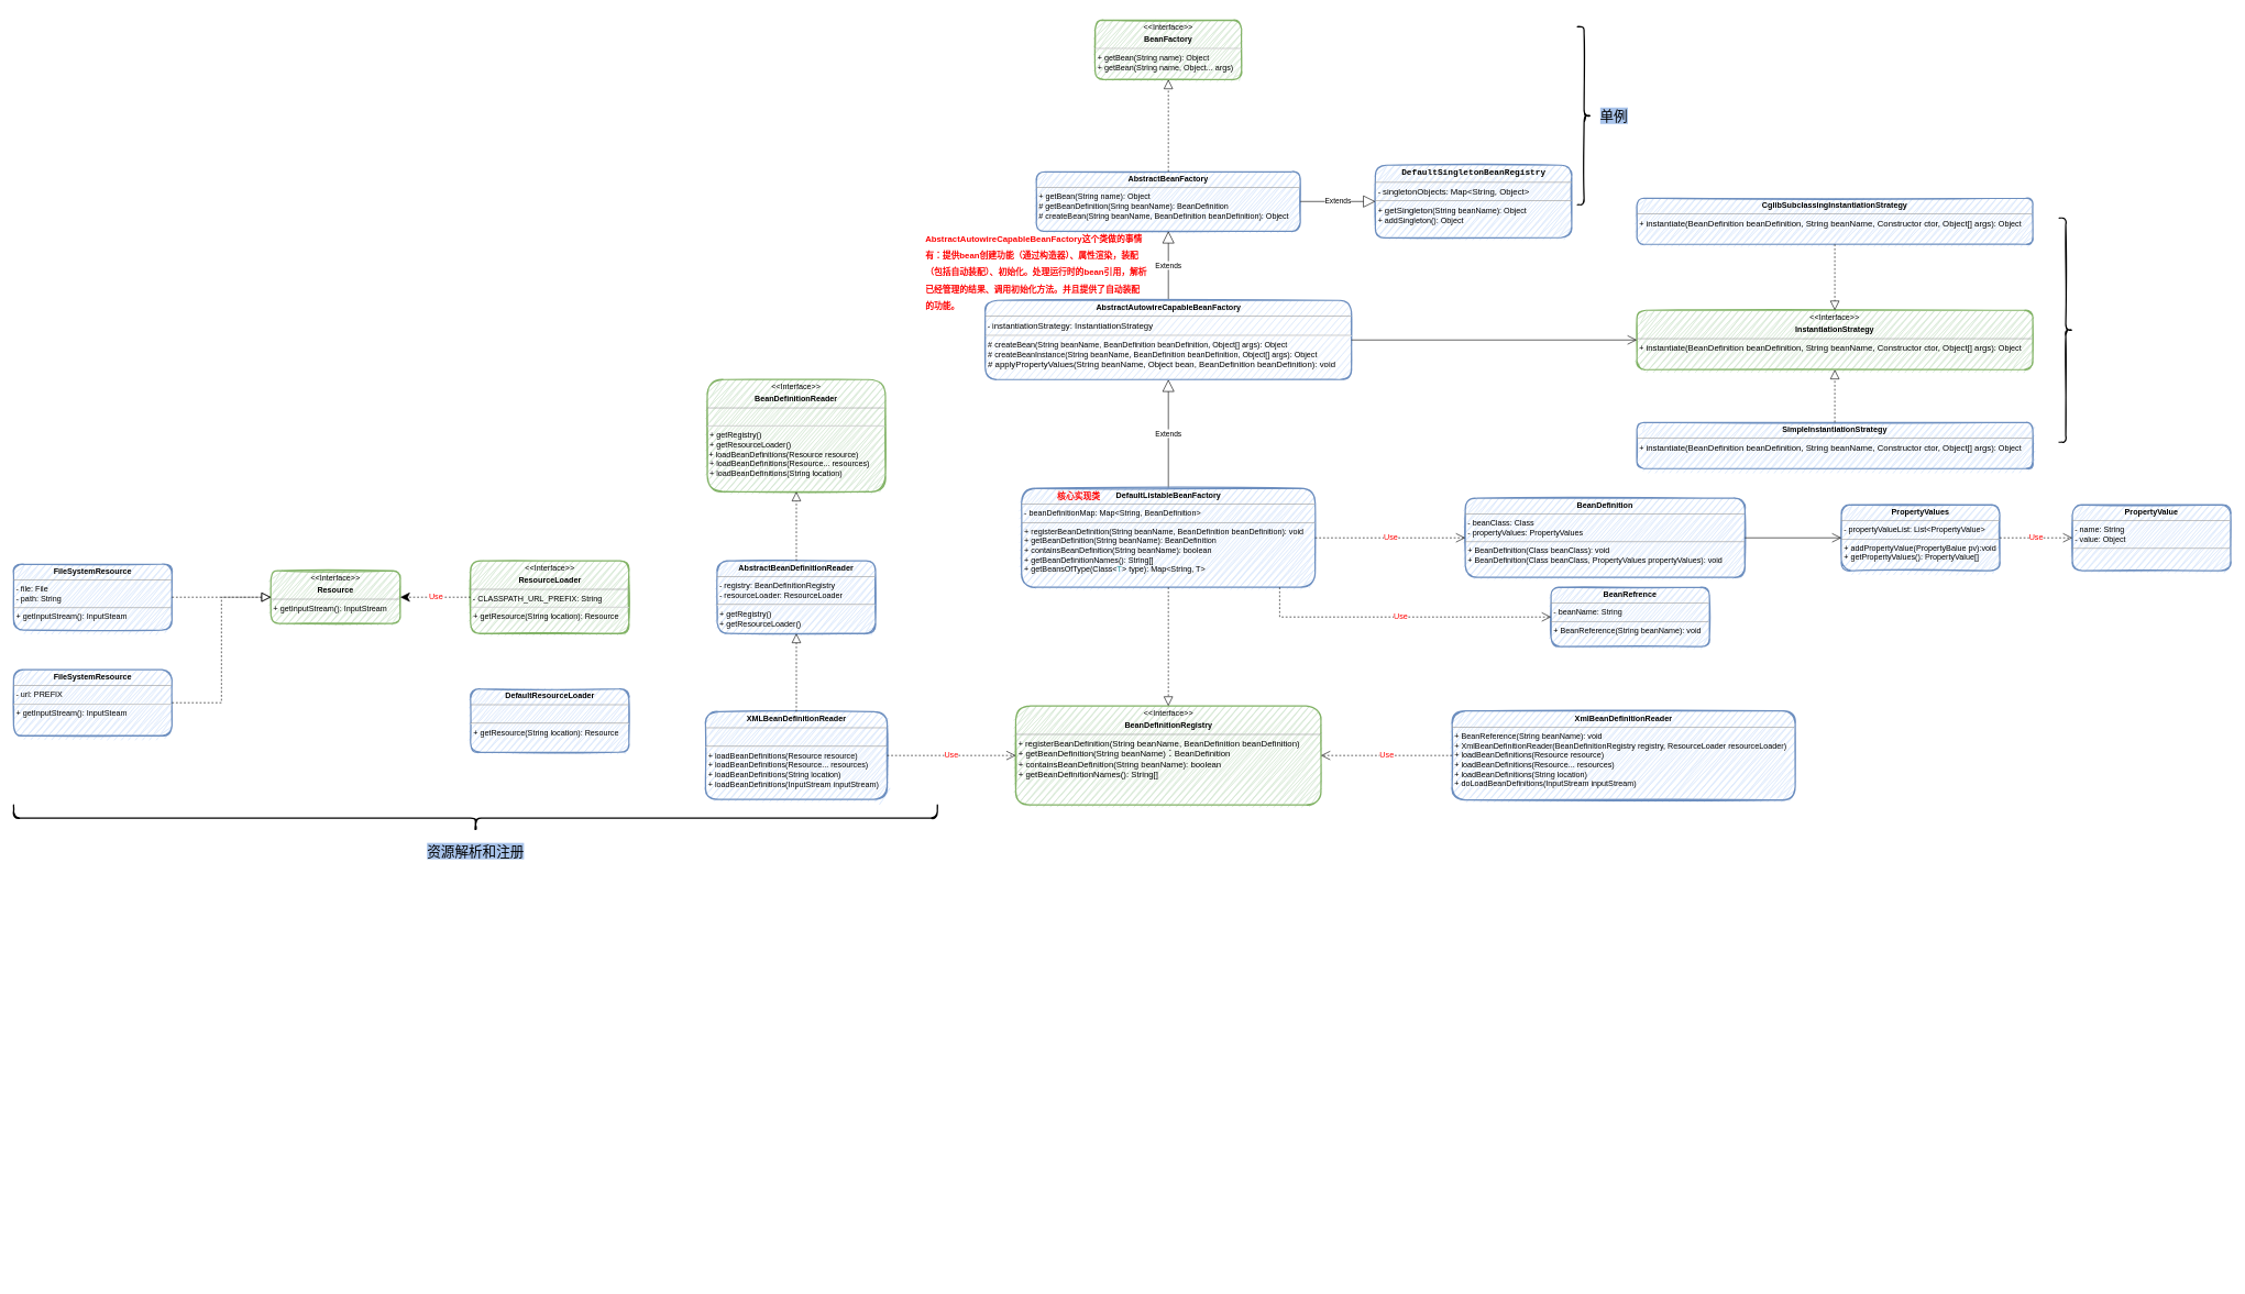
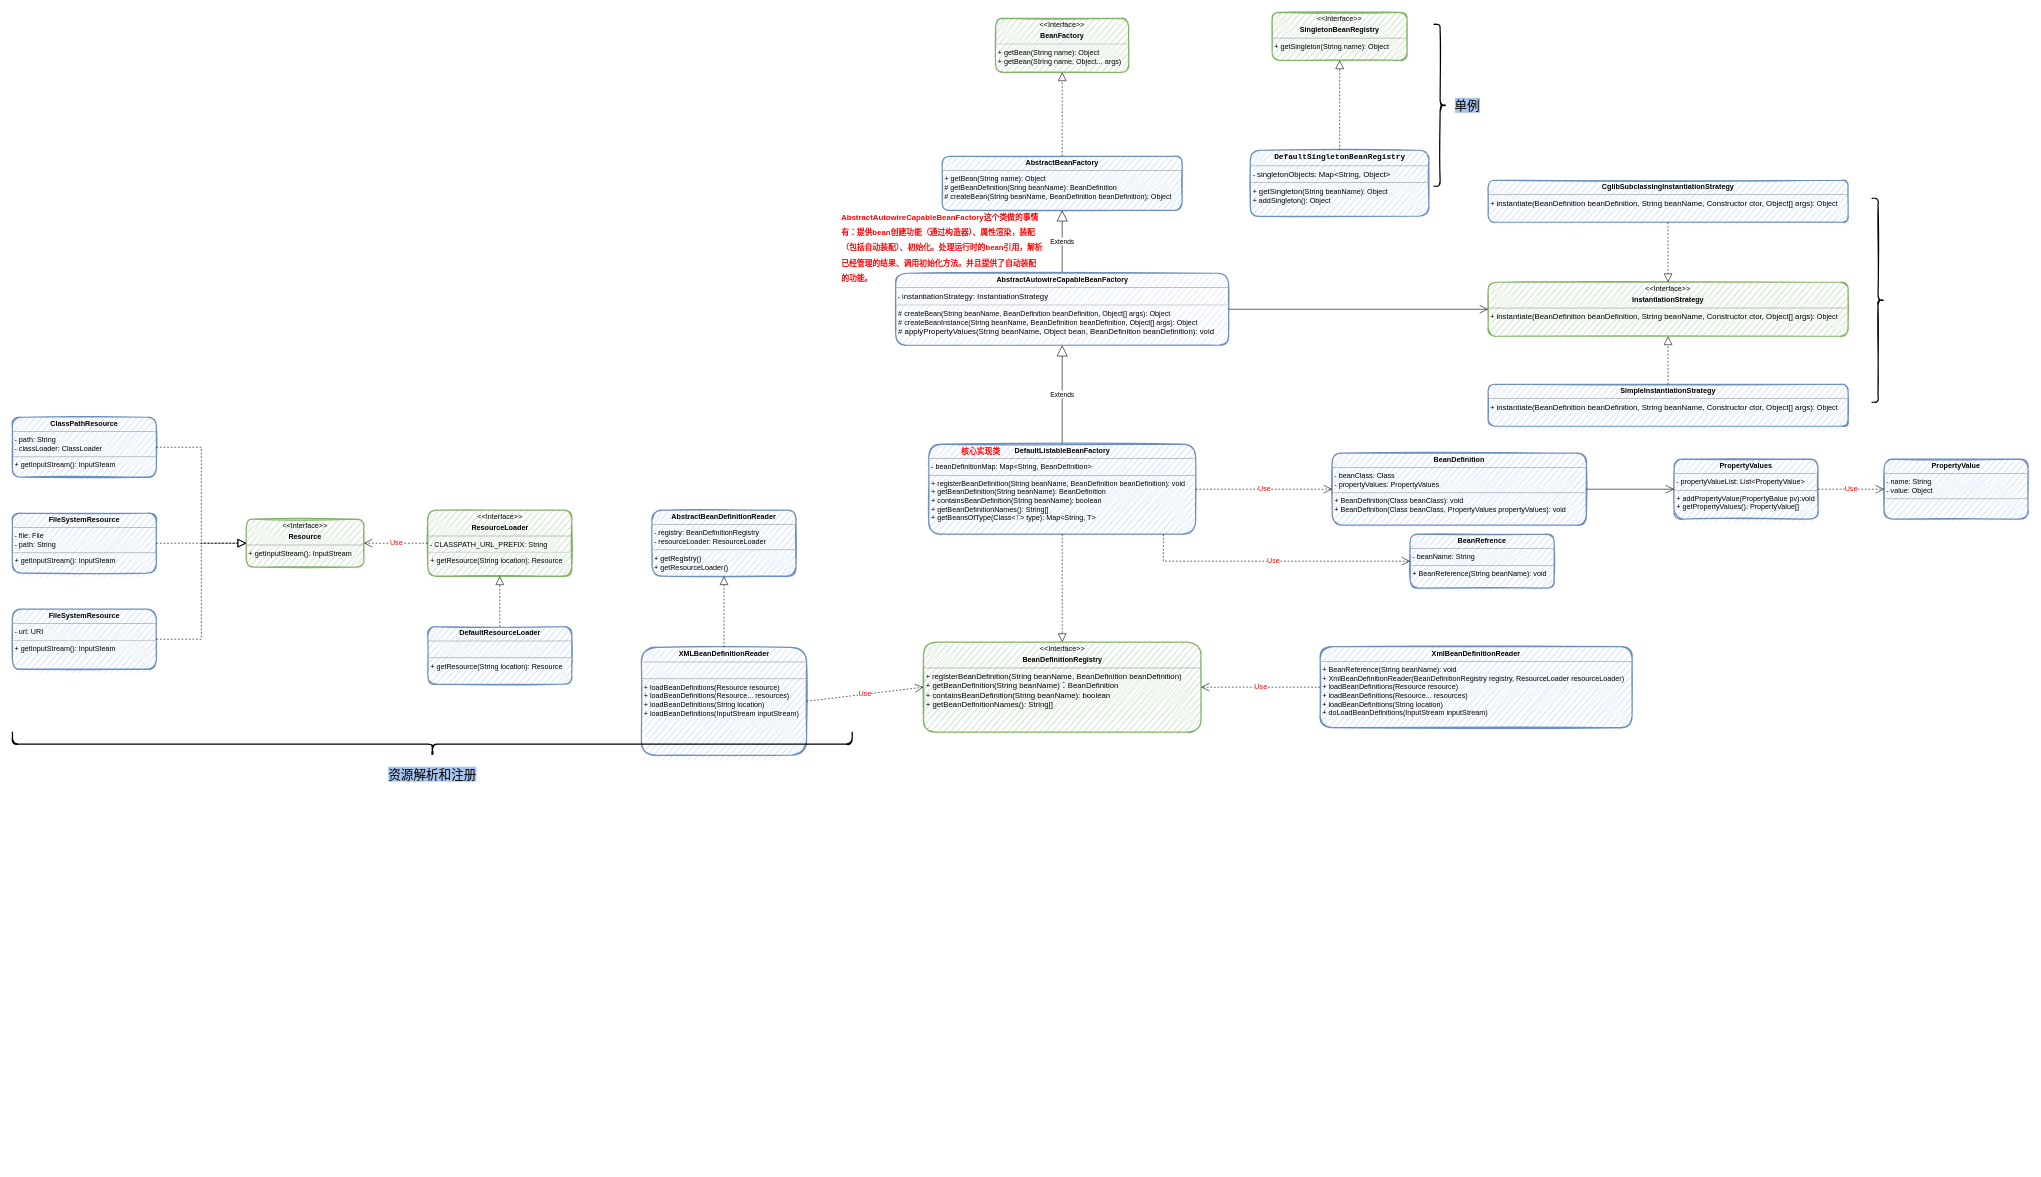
+ <mxCell id="4" value="&lt;p style=&quot;margin:0px;margin-top:4px;text-align:center;&quot;&gt;&amp;lt;&amp;lt;Interface&amp;gt;&amp;gt;&lt;/p&gt;&lt;p style=&quot;margin:0px;margin-top:4px;text-align:center;&quot;&gt;&lt;b&gt;SingletonBeanRegistry&lt;/b&gt;&lt;/p&gt;&lt;hr size=&quot;1&quot;&gt;&lt;p style=&quot;margin:0px;margin-left:4px;&quot;&gt;&lt;/p&gt;&lt;p style=&quot;margin:0px;margin-left:4px;&quot;&gt;&lt;span style=&quot;background-color: initial;&quot;&gt;+ getSingleton(String name): Object&lt;/span&gt;&lt;br&gt;&lt;/p&gt;&lt;p style=&quot;margin:0px;margin-left:4px;&quot;&gt;&lt;br&gt;&lt;/p&gt;" style="verticalAlign=top;align=left;overflow=fill;fontSize=12;fontFamily=Helvetica;html=1;rounded=1;sketch=1;fillColor=#d5e8d4;strokeColor=#82b366;strokeWidth=2;fillStyle=zigzag;" vertex="1" parent="1"><mxGeometry x="2120" y="20" width="225" height="80" as="geometry" /></mxCell>
+ <mxCell id="8" value="" style="endArrow=block;dashed=1;endFill=0;endSize=12;html=1;rounded=0;entryX=0.5;entryY=1;entryDx=0;entryDy=0;exitX=0.5;exitY=0;exitDx=0;exitDy=0;edgeStyle=orthogonalEdgeStyle;" edge="1" parent="1" source="7" target="4"><mxGeometry x="0.143" y="-20" width="160" relative="1" as="geometry"><mxPoint x="2100" y="320" as="sourcePoint" /><mxPoint x="2100" y="110" as="targetPoint" /><mxPoint as="offset" /></mxGeometry></mxCell>
- <mxCell id="9" value="Extends" style="endArrow=block;endSize=16;endFill=0;html=1;rounded=0;fontFamily=Helvetica;fontColor=#000000;exitX=1;exitY=0.5;exitDx=0;exitDy=0;entryX=0;entryY=0.5;entryDx=0;entryDy=0;" edge="1" parent="1" source="5" target="7"><mxGeometry width="160" relative="1" as="geometry"><mxPoint x="1950" y="310" as="sourcePoint" /><mxPoint x="2110" y="310" as="targetPoint" /></mxGeometry></mxCell>
- <mxCell id="47" value="&lt;p style=&quot;margin:0px;margin-top:4px;text-align:center;&quot;&gt;&amp;lt;&amp;lt;Interface&amp;gt;&amp;gt;&lt;/p&gt;&lt;p style=&quot;margin:0px;margin-top:4px;text-align:center;&quot;&gt;&lt;b&gt;BeanDefinitionReader&lt;/b&gt;&lt;/p&gt;&lt;hr size=&quot;1&quot;&gt;&amp;nbsp;&lt;br&gt;&lt;p style=&quot;margin:0px;margin-left:4px;&quot;&gt;&lt;/p&gt;&lt;hr&gt;&lt;p style=&quot;margin:0px;margin-left:4px;&quot;&gt;&lt;span style=&quot;background-color: initial;&quot;&gt;+&amp;nbsp;&lt;/span&gt;&lt;span style=&quot;background-color: initial;&quot;&gt;&lt;font style=&quot;font-size: 12px;&quot;&gt;getRegistry()&lt;/font&gt;&lt;/span&gt;&lt;/p&gt;&lt;p style=&quot;margin:0px;margin-left:4px;&quot;&gt;&lt;span style=&quot;background-color: initial;&quot;&gt;&lt;font style=&quot;font-size: 12px;&quot;&gt;+ getResourceLoader()&lt;/font&gt;&lt;/span&gt;&lt;/p&gt;&amp;nbsp;+ loadBeanDefinitions(Resource resource)&lt;p style=&quot;margin:0px;margin-left:4px;&quot;&gt;&lt;span style=&quot;background-color: initial;&quot;&gt;&lt;font style=&quot;font-size: 12px;&quot;&gt;+ loadBeanDefinitions(Resource... resources)&lt;/font&gt;&lt;/span&gt;&lt;/p&gt;&lt;p style=&quot;margin:0px;margin-left:4px;&quot;&gt;&lt;span style=&quot;background-color: initial;&quot;&gt;&lt;font style=&quot;font-size: 12px;&quot;&gt;+ loadBeanDefinitions(String location)&lt;/font&gt;&lt;/span&gt;&lt;/p&gt;" style="verticalAlign=top;align=left;overflow=fill;fontSize=12;fontFamily=Helvetica;html=1;rounded=1;sketch=1;fillColor=#d5e8d4;strokeColor=#82b366;strokeWidth=2;fillStyle=zigzag;" vertex="1" parent="1"><mxGeometry x="1071.25" y="575" width="270" height="170" as="geometry" /></mxCell>
+ <mxCell id="39" value="&lt;p style=&quot;margin:0px;margin-top:4px;text-align:center;&quot;&gt;&lt;b&gt;ClassPathResource&lt;/b&gt;&lt;/p&gt;&lt;hr size=&quot;1&quot;&gt;&lt;p style=&quot;margin:0px;margin-left:4px;&quot;&gt;- path: String&lt;/p&gt;&lt;p style=&quot;margin:0px;margin-left:4px;&quot;&gt;- classLoader: ClassLoader&lt;/p&gt;&lt;hr size=&quot;1&quot;&gt;&lt;p style=&quot;margin:0px;margin-left:4px;&quot;&gt;+ getInputStream(): InputSteam&lt;/p&gt;&lt;p style=&quot;margin:0px;margin-left:4px;&quot;&gt;&lt;br&gt;&lt;/p&gt;" style="verticalAlign=top;align=left;overflow=fill;fontSize=12;fontFamily=Helvetica;html=1;rounded=1;sketch=1;fillColor=#dae8fc;strokeColor=#6c8ebf;strokeWidth=2;fillStyle=zigzag;" vertex="1" parent="1"><mxGeometry x="20" y="695" width="240" height="100" as="geometry" /></mxCell>
+ <mxCell id="42" value="" style="endArrow=block;dashed=1;endFill=0;endSize=12;html=1;rounded=0;fontFamily=Helvetica;fontSize=12;fontColor=#FF0000;entryX=0;entryY=0.5;entryDx=0;entryDy=0;exitX=1;exitY=0.5;exitDx=0;exitDy=0;edgeStyle=orthogonalEdgeStyle;" edge="1" parent="1" source="39" target="36"><mxGeometry width="160" relative="1" as="geometry"><mxPoint x="141.25" y="735" as="sourcePoint" /><mxPoint x="301.25" y="735" as="targetPoint" /></mxGeometry></mxCell>
- <mxCell id="49" value="" style="endArrow=block;dashed=1;endFill=0;endSize=12;html=1;rounded=0;fontFamily=Helvetica;fontSize=12;fontColor=#FF0000;entryX=0.5;entryY=1;entryDx=0;entryDy=0;exitX=0.5;exitY=0;exitDx=0;exitDy=0;" edge="1" parent="1" source="48" target="47"><mxGeometry width="160" relative="1" as="geometry"><mxPoint x="1200" y="864" as="sourcePoint" /><mxPoint x="1200" y="780" as="targetPoint" /></mxGeometry></mxCell>
- <mxCell id="38" value="Use" style="endArrow=classic;endSize=12;dashed=1;html=1;rounded=0;fontFamily=Helvetica;fontSize=12;fontColor=#FF0000;exitX=0;exitY=0.5;exitDx=0;exitDy=0;entryX=1;entryY=0.5;entryDx=0;entryDy=0;" edge="1" parent="1" source="37" target="36"><mxGeometry width="160" relative="1" as="geometry"><mxPoint x="558.75" y="990" as="sourcePoint" /><mxPoint x="718.75" y="990" as="targetPoint" /></mxGeometry></mxCell>
+ <mxCell id="38" value="Use" style="endArrow=open;endSize=12;dashed=1;html=1;rounded=0;fontFamily=Helvetica;fontSize=12;fontColor=#FF0000;exitX=0;exitY=0.5;exitDx=0;exitDy=0;entryX=1;entryY=0.5;entryDx=0;entryDy=0;" edge="1" parent="1" source="37" target="36"><mxGeometry width="160" relative="1" as="geometry"><mxPoint x="558.75" y="990" as="sourcePoint" /><mxPoint x="718.75" y="990" as="targetPoint" /></mxGeometry></mxCell>
+ <mxCell id="46" value="" style="endArrow=block;dashed=1;endFill=0;endSize=12;html=1;rounded=0;fontFamily=Helvetica;fontSize=12;fontColor=#FF0000;entryX=0.5;entryY=1;entryDx=0;entryDy=0;exitX=0.5;exitY=0;exitDx=0;exitDy=0;" edge="1" parent="1" source="45" target="37"><mxGeometry width="160" relative="1" as="geometry"><mxPoint x="801.25" y="1000" as="sourcePoint" /><mxPoint x="961.25" y="1000" as="targetPoint" /></mxGeometry></mxCell>
- <mxCell id="41" value="&lt;p style=&quot;margin:0px;margin-top:4px;text-align:center;&quot;&gt;&lt;b&gt;FileSystemResource&lt;/b&gt;&lt;/p&gt;&lt;hr size=&quot;1&quot;&gt;&lt;p style=&quot;margin:0px;margin-left:4px;&quot;&gt;- url: PREFIX&lt;/p&gt;&lt;hr&gt;&lt;p style=&quot;margin:0px;margin-left:4px;&quot;&gt;+ getInputStream(): InputSteam&lt;/p&gt;&lt;p style=&quot;margin:0px;margin-left:4px;&quot;&gt;&lt;br&gt;&lt;/p&gt;" style="verticalAlign=top;align=left;overflow=fill;fontSize=12;fontFamily=Helvetica;html=1;rounded=1;sketch=1;fillColor=#dae8fc;strokeColor=#6c8ebf;strokeWidth=2;fillStyle=zigzag;" vertex="1" parent="1"><mxGeometry x="20" y="1015" width="240" height="100" as="geometry" /></mxCell>
+ <mxCell id="41" value="&lt;p style=&quot;margin:0px;margin-top:4px;text-align:center;&quot;&gt;&lt;b&gt;FileSystemResource&lt;/b&gt;&lt;/p&gt;&lt;hr size=&quot;1&quot;&gt;&lt;p style=&quot;margin:0px;margin-left:4px;&quot;&gt;- url: URI&lt;/p&gt;&lt;hr&gt;&lt;p style=&quot;margin:0px;margin-left:4px;&quot;&gt;+ getInputStream(): InputSteam&lt;/p&gt;&lt;p style=&quot;margin:0px;margin-left:4px;&quot;&gt;&lt;br&gt;&lt;/p&gt;" style="verticalAlign=top;align=left;overflow=fill;fontSize=12;fontFamily=Helvetica;html=1;rounded=1;sketch=1;fillColor=#dae8fc;strokeColor=#6c8ebf;strokeWidth=2;fillStyle=zigzag;" vertex="1" parent="1"><mxGeometry x="20" y="1015" width="240" height="100" as="geometry" /></mxCell>
- <mxCell id="50" value="&lt;p style=&quot;margin:0px;margin-top:4px;text-align:center;&quot;&gt;&lt;b&gt;XMLBeanDefinitionReader&lt;/b&gt;&lt;/p&gt;&lt;hr size=&quot;1&quot;&gt;&lt;p style=&quot;margin:0px;margin-left:4px;&quot;&gt;&lt;br&gt;&lt;/p&gt;&lt;hr&gt;&lt;p style=&quot;margin:0px;margin-left:4px;&quot;&gt;+ loadBeanDefinitions(Resource resource)&lt;/p&gt;&lt;p style=&quot;border-color: var(--border-color); margin: 0px 0px 0px 4px;&quot;&gt;&lt;span style=&quot;border-color: var(--border-color); background-color: initial;&quot;&gt;+ loadBeanDefinitions(Resource... resources)&lt;/span&gt;&lt;/p&gt;&lt;p style=&quot;border-color: var(--border-color); margin: 0px 0px 0px 4px;&quot;&gt;&lt;span style=&quot;border-color: var(--border-color); background-color: initial;&quot;&gt;+ loadBeanDefinitions(String location)&lt;/span&gt;&lt;/p&gt;&lt;p style=&quot;border-color: var(--border-color); margin: 0px 0px 0px 4px;&quot;&gt;&lt;span style=&quot;border-color: var(--border-color); background-color: initial;&quot;&gt;+ loadBeanDefinitions(InputStream inputStream)&lt;br&gt;&lt;/span&gt;&lt;/p&gt;" style="verticalAlign=top;align=left;overflow=fill;fontSize=12;fontFamily=Helvetica;html=1;rounded=1;sketch=1;fillColor=#dae8fc;strokeColor=#6c8ebf;strokeWidth=2;fillStyle=zigzag;" vertex="1" parent="1"><mxGeometry x="1068.63" y="1078.5" width="275.25" height="133" as="geometry" /></mxCell>
+ <mxCell id="50" value="&lt;p style=&quot;margin:0px;margin-top:4px;text-align:center;&quot;&gt;&lt;b&gt;XMLBeanDefinitionReader&lt;/b&gt;&lt;/p&gt;&lt;hr size=&quot;1&quot;&gt;&lt;p style=&quot;margin:0px;margin-left:4px;&quot;&gt;&lt;br&gt;&lt;/p&gt;&lt;hr&gt;&lt;p style=&quot;margin:0px;margin-left:4px;&quot;&gt;+ loadBeanDefinitions(Resource resource)&lt;/p&gt;&lt;p style=&quot;border-color: var(--border-color); margin: 0px 0px 0px 4px;&quot;&gt;&lt;span style=&quot;border-color: var(--border-color); background-color: initial;&quot;&gt;+ loadBeanDefinitions(Resource... resources)&lt;/span&gt;&lt;/p&gt;&lt;p style=&quot;border-color: var(--border-color); margin: 0px 0px 0px 4px;&quot;&gt;&lt;span style=&quot;border-color: var(--border-color); background-color: initial;&quot;&gt;+ loadBeanDefinitions(String location)&lt;/span&gt;&lt;/p&gt;&lt;p style=&quot;border-color: var(--border-color); margin: 0px 0px 0px 4px;&quot;&gt;&lt;span style=&quot;border-color: var(--border-color); background-color: initial;&quot;&gt;+ loadBeanDefinitions(InputStream inputStream)&lt;br&gt;&lt;/span&gt;&lt;/p&gt;" style="verticalAlign=top;align=left;overflow=fill;fontSize=12;fontFamily=Helvetica;html=1;rounded=1;sketch=1;fillColor=#dae8fc;strokeColor=#6c8ebf;strokeWidth=2;fillStyle=zigzag;" vertex="1" parent="1"><mxGeometry x="1068.63" y="1078.5" width="275.25" height="180" as="geometry" /></mxCell>
